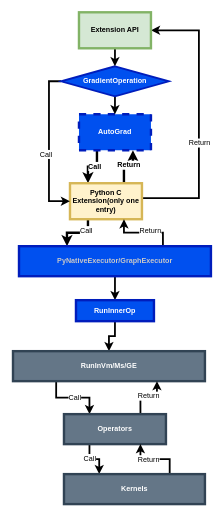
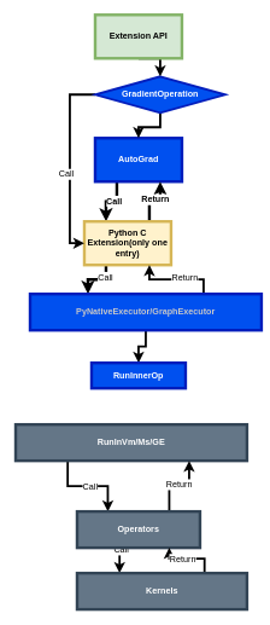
- <mxCell id="19" value="GradientOperation" style="rhombus;whiteSpace=wrap;html=1;fontSize=12;fontStyle=1;strokeWidth=3;fillColor=#0050ef;fontColor=#ffffff;strokeColor=#001DBC;" vertex="1" parent="1"><mxGeometry x="100.94" y="110" width="180" height="50" as="geometry" /></mxCell>
+ <mxCell id="19" value="GradientOperation" style="rhombus;whiteSpace=wrap;html=1;fontSize=12;fontStyle=1;strokeWidth=3;fillColor=#0050ef;fontColor=#ffffff;strokeColor=#001DBC;" vertex="1" parent="1"><mxGeometry x="130.94" y="105" width="180" height="50" as="geometry" /></mxCell>
- <mxCell id="9" style="edgeStyle=orthogonalEdgeStyle;rounded=0;orthogonalLoop=1;jettySize=auto;html=1;exitX=1;exitY=0.5;exitDx=0;exitDy=0;entryX=1;entryY=0.5;entryDx=0;entryDy=0;fontSize=12;strokeWidth=3;" edge="1" parent="1" source="11" target="21"><mxGeometry relative="1" as="geometry"><Array as="points"><mxPoint x="330.94" y="330" /><mxPoint x="330.94" y="50" /></Array></mxGeometry></mxCell>
- <mxCell id="10" value="Return" style="edgeLabel;html=1;align=center;verticalAlign=middle;resizable=0;points=[];fontSize=12;" vertex="1" connectable="0" parent="9"><mxGeometry x="-0.159" y="-1" relative="1" as="geometry"><mxPoint as="offset" /></mxGeometry></mxCell>
- <mxCell id="4" value="AutoGrad" style="rounded=0;whiteSpace=wrap;html=1;fontSize=12;fontStyle=1;strokeWidth=4;fillColor=#0050ef;strokeColor=#001DBC;fontColor=#ffffff;dashed=1;" vertex="1" parent="1"><mxGeometry x="130.94" y="190" width="120" height="60" as="geometry" /></mxCell>
+ <mxCell id="4" value="AutoGrad" style="rounded=0;whiteSpace=wrap;html=1;fontSize=12;fontStyle=1;strokeWidth=4;fillColor=#0050ef;strokeColor=#001DBC;fontColor=#ffffff;" vertex="1" parent="1"><mxGeometry x="130.94" y="190" width="120" height="60" as="geometry" /></mxCell>
- <mxCell id="15" value="&lt;font color=&quot;#c8c8c8&quot;&gt;PyNativeExecutor/GraphExecutor&lt;/font&gt;" style="rounded=0;whiteSpace=wrap;html=1;fontSize=12;fontStyle=1;strokeWidth=4;fillColor=#0050ef;fontColor=#ffffff;strokeColor=#001DBC;" vertex="1" parent="1"><mxGeometry x="30.94" y="410" width="320" height="50" as="geometry" /></mxCell>
+ <mxCell id="15" value="&lt;font color=&quot;#c8c8c8&quot;&gt;PyNativeExecutor/GraphExecutor&lt;/font&gt;" style="rounded=0;whiteSpace=wrap;html=1;fontSize=12;fontStyle=1;strokeWidth=4;fillColor=#0050ef;fontColor=#ffffff;strokeColor=#001DBC;" vertex="1" parent="1"><mxGeometry x="40.94" y="405" width="320" height="50" as="geometry" /></mxCell>
- <mxCell id="22" style="edgeStyle=orthogonalEdgeStyle;rounded=0;orthogonalLoop=1;jettySize=auto;html=1;exitX=0.5;exitY=1;exitDx=0;exitDy=0;fontSize=12;strokeWidth=3;" edge="1" parent="1" source="23" target="26"><mxGeometry relative="1" as="geometry" /></mxCell>
- <mxCell id="31" value="Operators" style="rounded=0;whiteSpace=wrap;html=1;fontSize=12;fontStyle=1;strokeWidth=4;fillColor=#647687;fontColor=#ffffff;strokeColor=#314354;" vertex="1" parent="1"><mxGeometry x="105.94" y="690" width="170" height="50" as="geometry" /></mxCell>
+ <mxCell id="31" value="Operators" style="rounded=0;whiteSpace=wrap;html=1;fontSize=12;fontStyle=1;strokeWidth=4;fillColor=#647687;fontColor=#ffffff;strokeColor=#314354;" vertex="1" parent="1"><mxGeometry x="105.94" y="705" width="170" height="50" as="geometry" /></mxCell>
